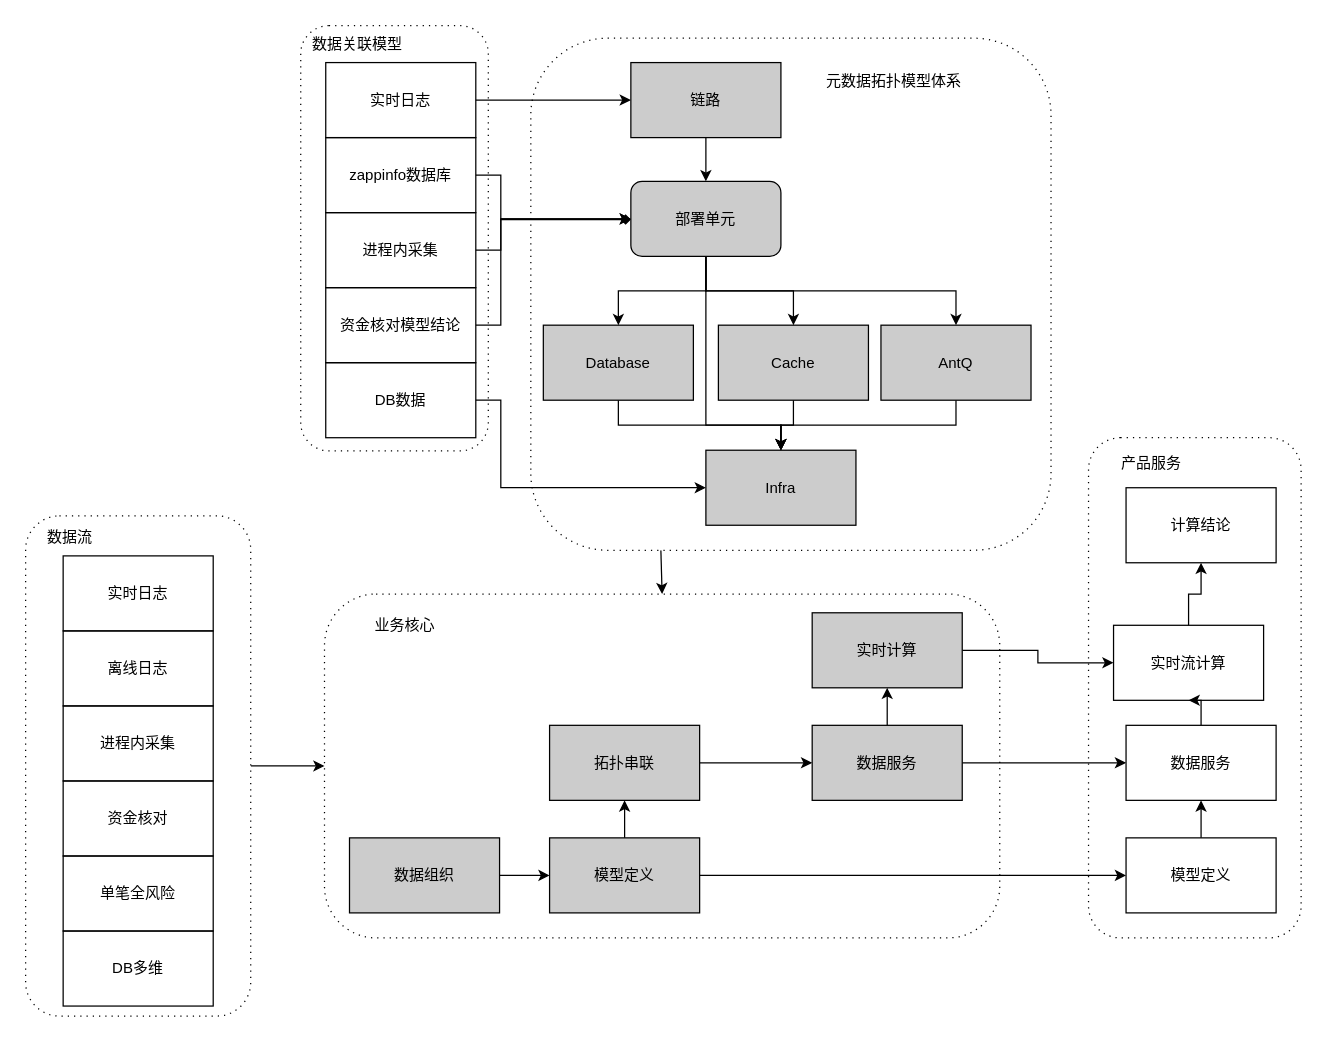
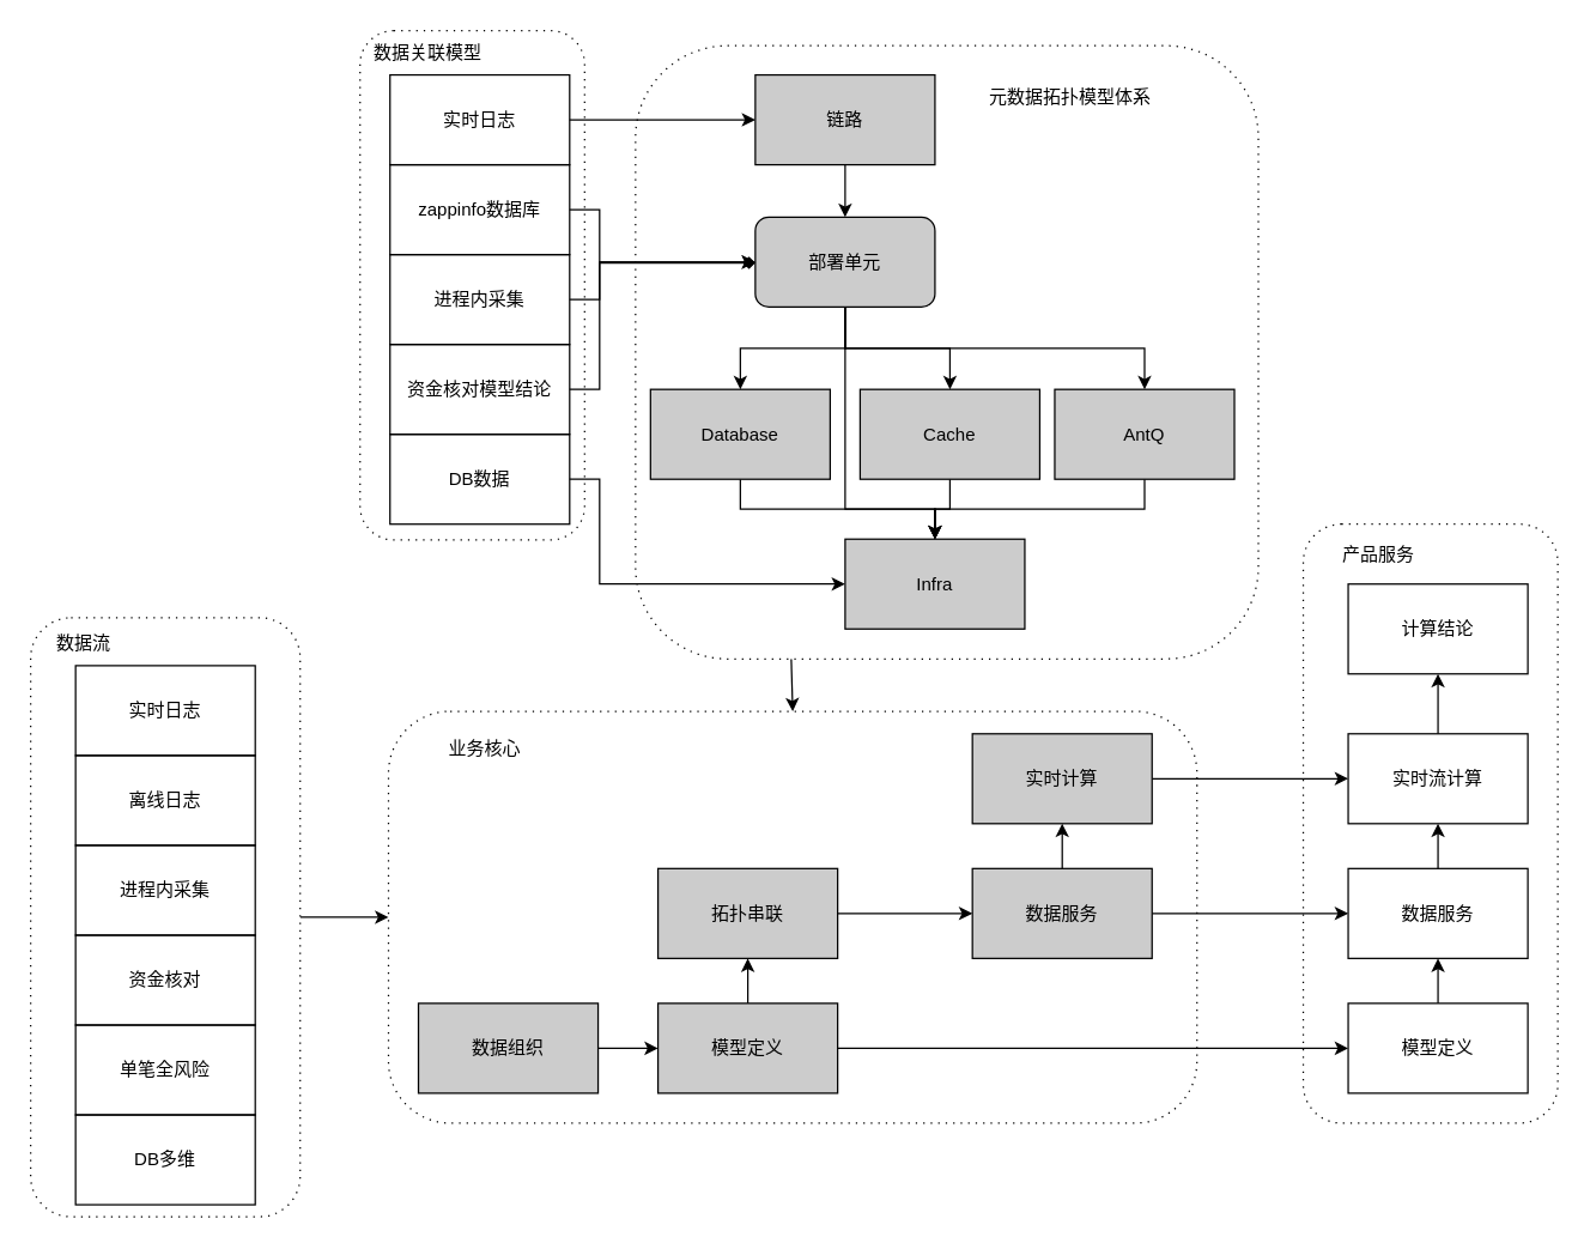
- <mxCell id="47" value="实时流计算" style="rounded=0;whiteSpace=wrap;html=1;fillColor=none;" parent="1" vertex="1"><mxGeometry x="890" y="499.5" width="120" height="60" as="geometry" /></mxCell>
+ <mxCell id="47" value="实时流计算" style="rounded=0;whiteSpace=wrap;html=1;fillColor=none;" parent="1" vertex="1"><mxGeometry x="900" y="489.5" width="120" height="60" as="geometry" /></mxCell>
